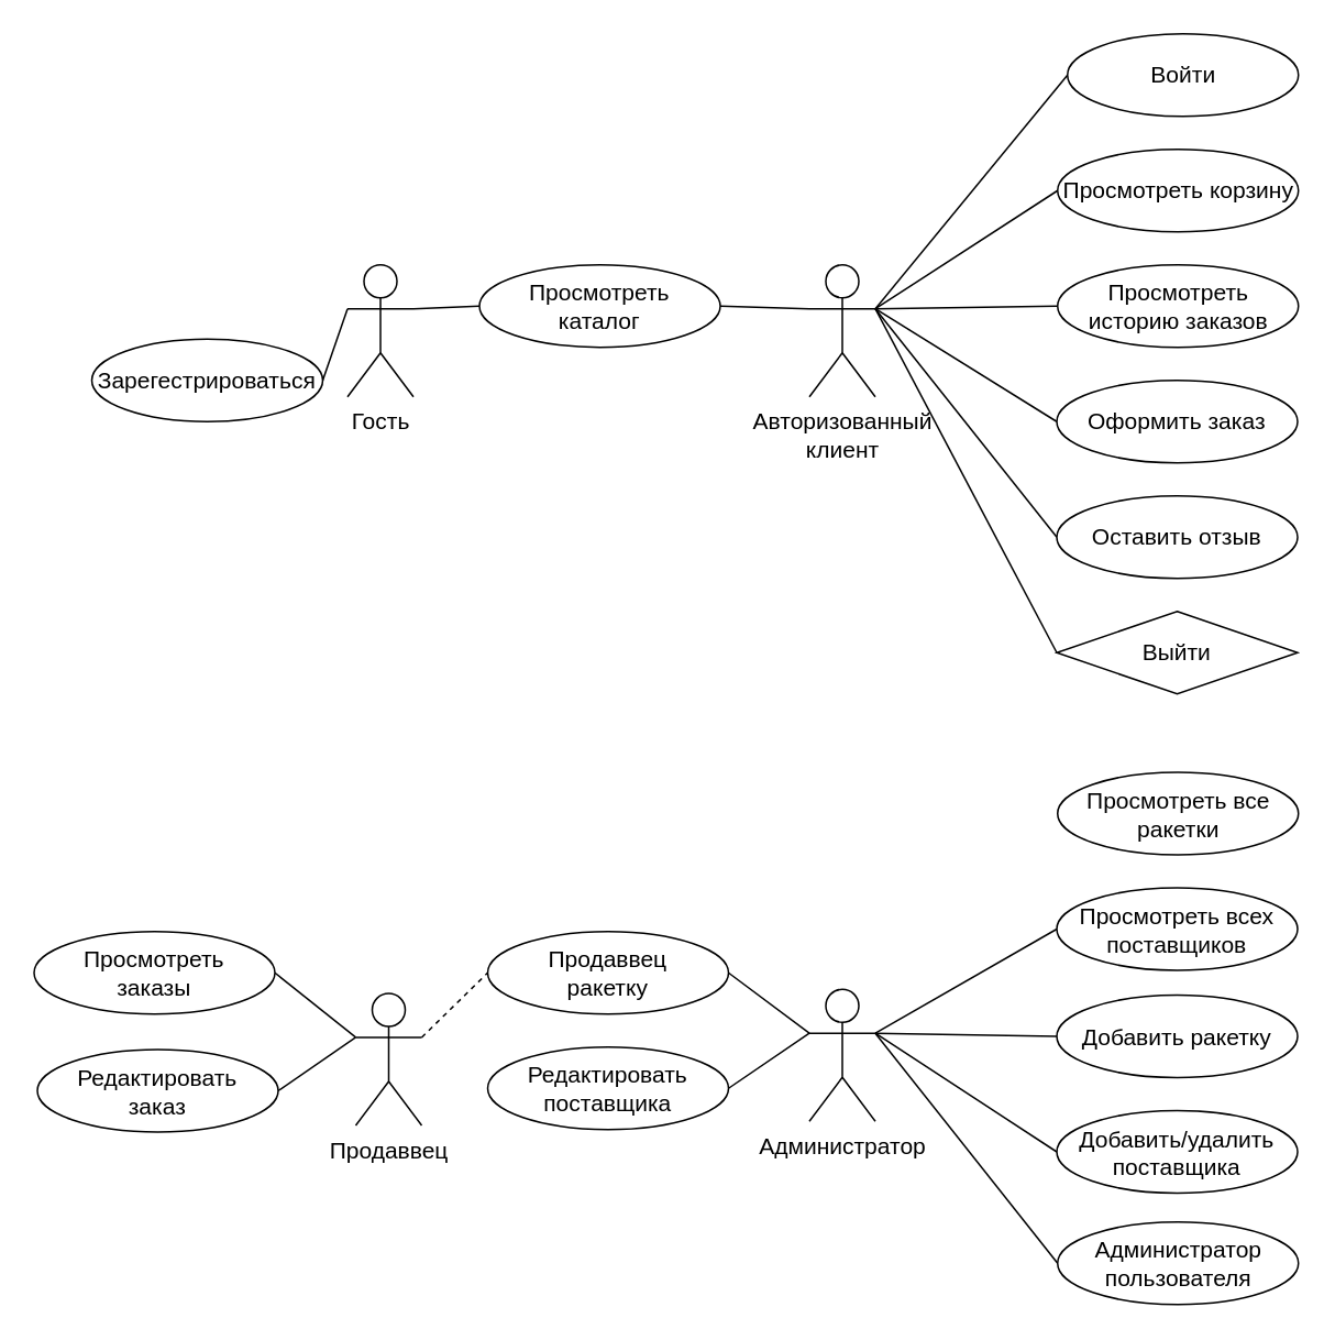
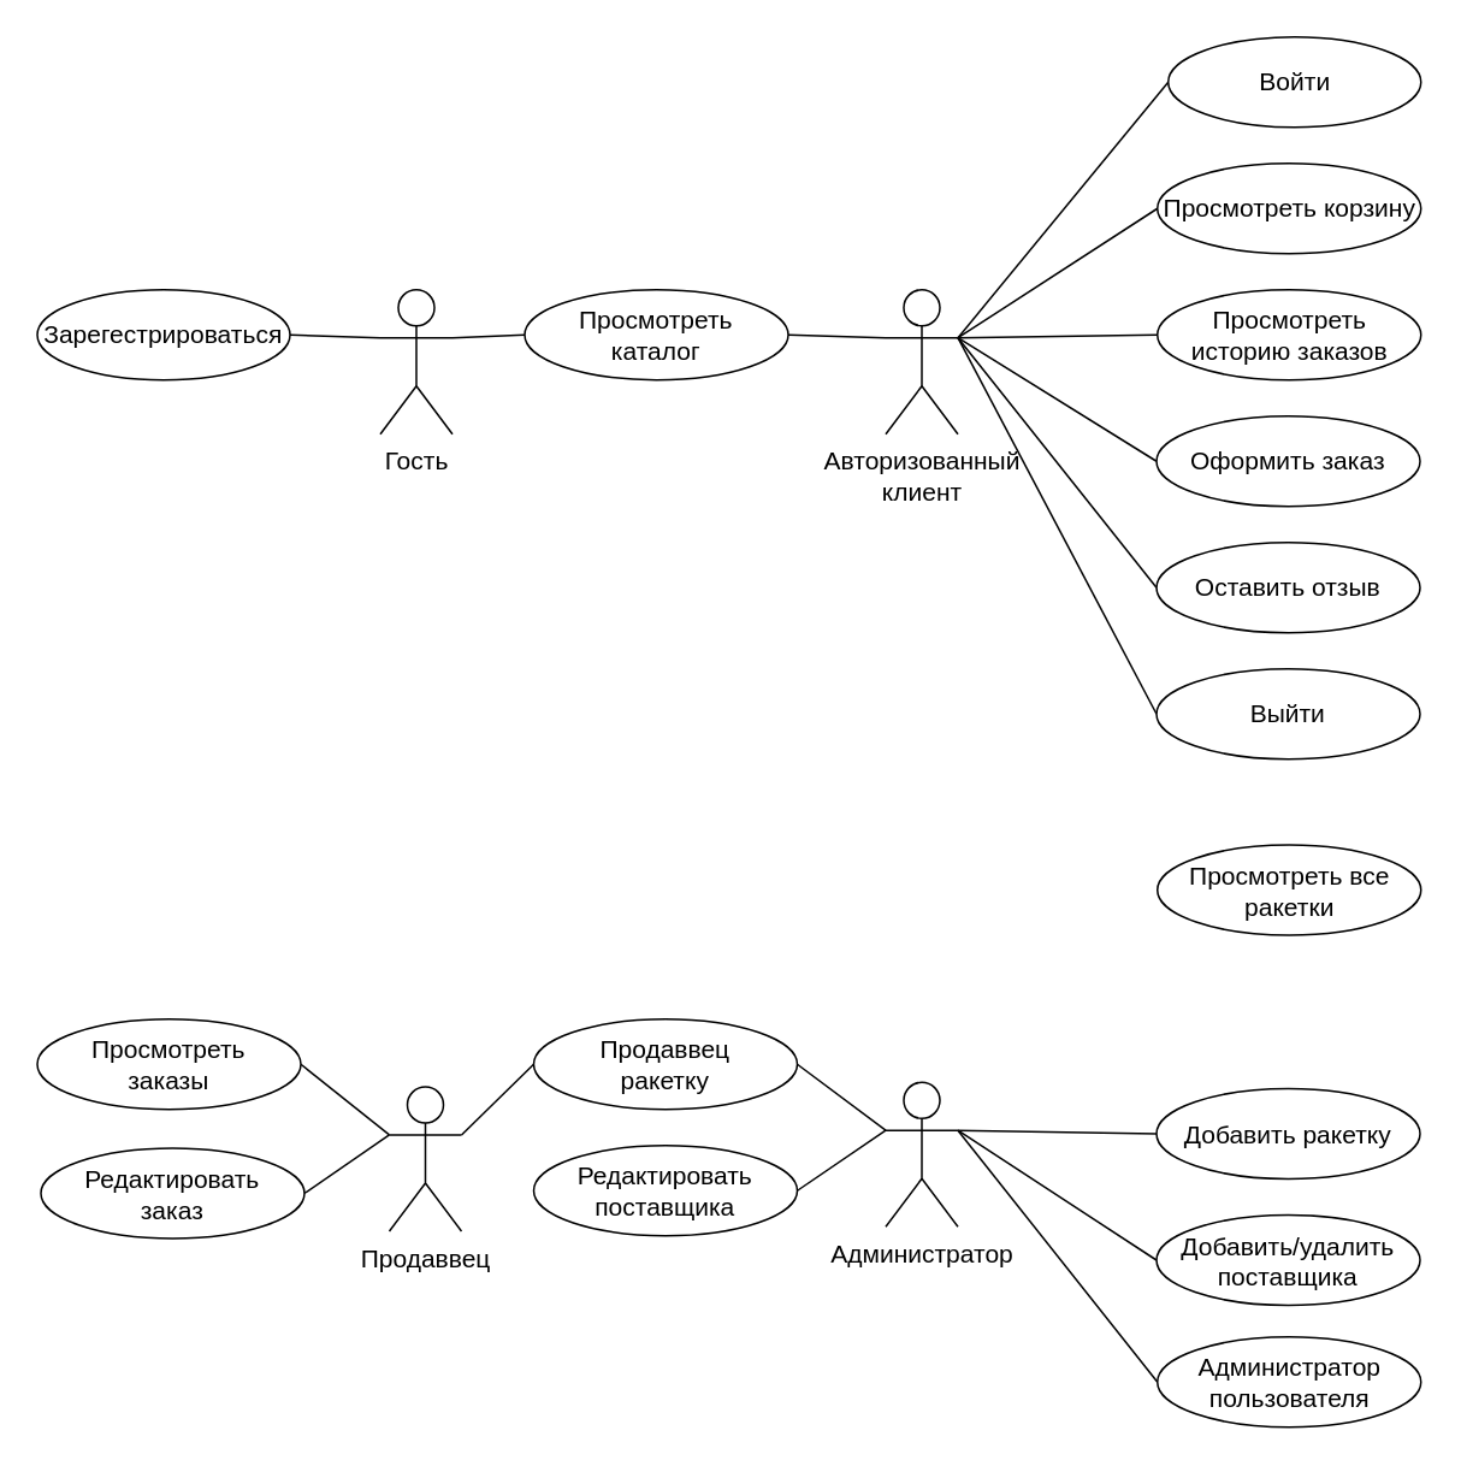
- <mxCell id="16" value="Зарегестрироваться" style="ellipse;whiteSpace=wrap;html=1;flipV=0;flipH=0;fontSize=14;container=0;" parent="1" vertex="1"><mxGeometry x="55" y="205" width="140" height="50" as="geometry" /></mxCell>
+ <mxCell id="16" value="Зарегестрироваться" style="ellipse;whiteSpace=wrap;html=1;flipV=0;flipH=0;fontSize=14;container=0;" parent="1" vertex="1"><mxGeometry x="20" y="160" width="140" height="50" as="geometry" /></mxCell>
- <mxCell id="25" value="Выйти" style="rhombus;whiteSpace=wrap;html=1;flipV=0;flipH=0;fontSize=14;container=0;" parent="19" vertex="1"><mxGeometry y="350" width="146" height="50" as="geometry" /></mxCell>
+ <mxCell id="25" value="Выйти" style="ellipse;whiteSpace=wrap;html=1;flipV=0;flipH=0;fontSize=14;container=0;" parent="19" vertex="1"><mxGeometry y="350" width="146" height="50" as="geometry" /></mxCell>
- <mxCell id="35" value="Просмотреть всех поставщиков" style="ellipse;whiteSpace=wrap;html=1;flipV=0;flipH=0;fontSize=14;container=0;" parent="1" vertex="1"><mxGeometry x="640" y="537.5" width="146" height="50" as="geometry" /></mxCell>
- <mxCell id="3" style="edgeStyle=none;rounded=0;orthogonalLoop=1;jettySize=auto;html=1;exitX=1;exitY=0.333;exitDx=0;exitDy=0;exitPerimeter=0;entryX=0;entryY=0.5;entryDx=0;entryDy=0;strokeColor=default;align=center;verticalAlign=middle;fontFamily=Helvetica;fontSize=14;fontColor=default;labelBackgroundColor=default;endArrow=none;endFill=0;" parent="1" source="5" target="35" edge="1"><mxGeometry relative="1" as="geometry" /></mxCell>
- <mxCell id="37" style="edgeStyle=none;rounded=0;orthogonalLoop=1;jettySize=auto;html=1;exitX=1;exitY=0.333;exitDx=0;exitDy=0;exitPerimeter=0;entryX=0;entryY=0.5;entryDx=0;entryDy=0;strokeColor=default;align=center;verticalAlign=middle;fontFamily=Helvetica;fontSize=14;fontColor=default;labelBackgroundColor=default;endArrow=none;endFill=0;dashed=1;" parent="1" source="39" target="29" edge="1"><mxGeometry relative="1" as="geometry" /></mxCell>
+ <mxCell id="37" style="edgeStyle=none;rounded=0;orthogonalLoop=1;jettySize=auto;html=1;exitX=1;exitY=0.333;exitDx=0;exitDy=0;exitPerimeter=0;entryX=0;entryY=0.5;entryDx=0;entryDy=0;strokeColor=default;align=center;verticalAlign=middle;fontFamily=Helvetica;fontSize=14;fontColor=default;labelBackgroundColor=default;endArrow=none;endFill=0;" parent="1" source="39" target="29" edge="1"><mxGeometry relative="1" as="geometry" /></mxCell>
